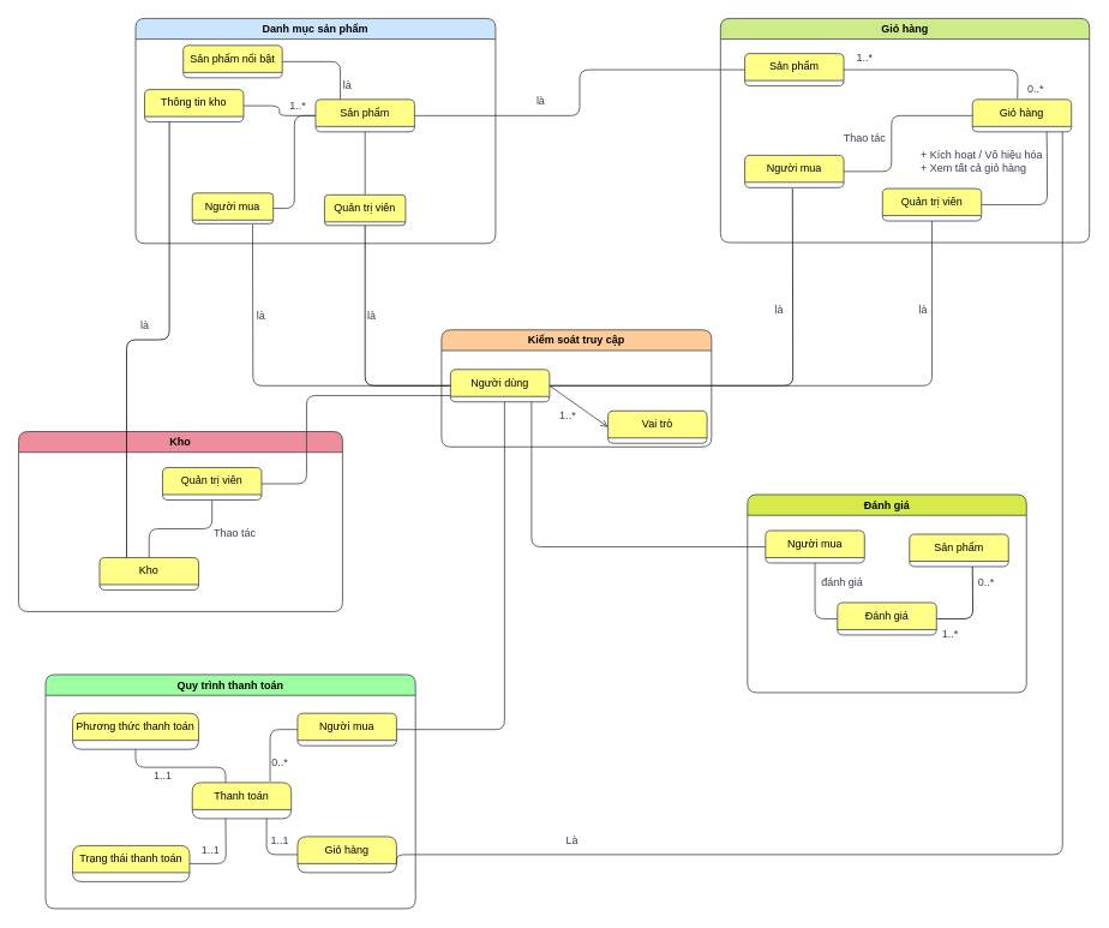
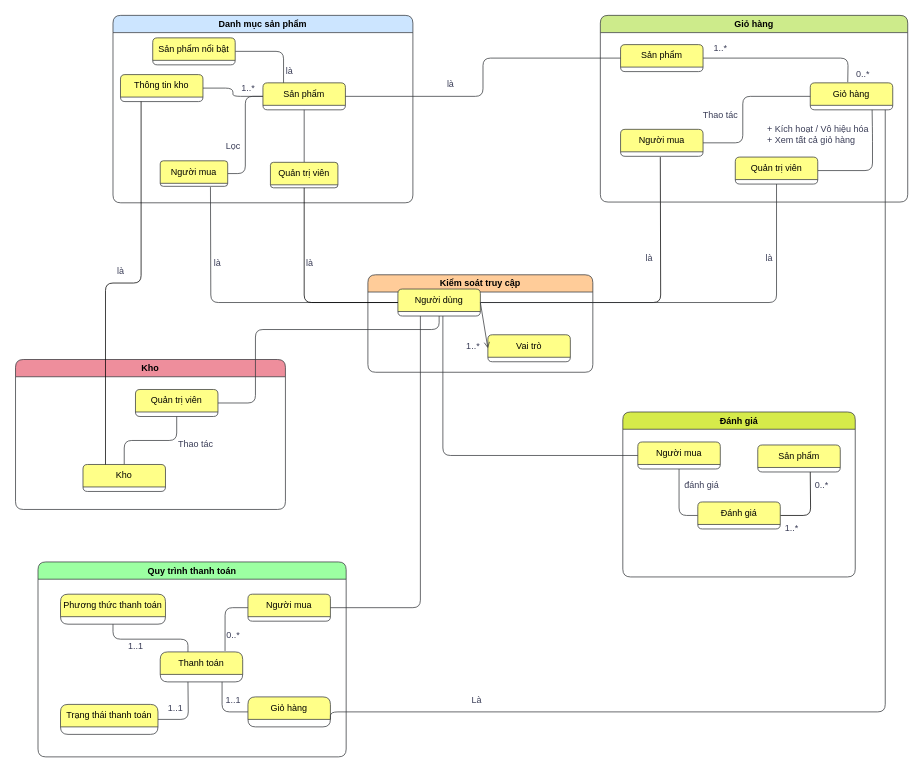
+ <mxCell id="28" value="Lọc" style="text;html=1;align=center;verticalAlign=middle;resizable=0;points=[];autosize=1;strokeColor=none;fillColor=none;fontColor=#393C56;" vertex="1" parent="20"><mxGeometry x="140" y="160" width="40" height="30" as="geometry" /></mxCell>
- <mxCell id="5" value="Người dùng" style="swimlane;fontStyle=0;childLayout=stackLayout;horizontal=1;startSize=30;horizontalStack=0;resizeParent=1;resizeParentMax=0;resizeLast=0;collapsible=1;marginBottom=0;whiteSpace=wrap;html=1;rounded=1;strokeColor=#36393d;fillColor=#ffff88;" vertex="1" parent="2"><mxGeometry x="10" y="44" width="110" height="36" as="geometry"><mxRectangle x="10" y="44" width="70" height="30" as="alternateBounds" /></mxGeometry></mxCell>
+ <mxCell id="5" value="Người dùng" style="swimlane;fontStyle=0;childLayout=stackLayout;horizontal=1;startSize=30;horizontalStack=0;resizeParent=1;resizeParentMax=0;resizeLast=0;collapsible=1;marginBottom=0;whiteSpace=wrap;html=1;rounded=1;strokeColor=#36393d;fillColor=#ffff88;" vertex="1" parent="2"><mxGeometry x="40" y="19" width="110" height="36" as="geometry"><mxRectangle x="10" y="44" width="70" height="30" as="alternateBounds" /></mxGeometry></mxCell>
- <mxCell id="6" value="Vai trò" style="swimlane;fontStyle=0;childLayout=stackLayout;horizontal=1;startSize=30;horizontalStack=0;resizeParent=1;resizeParentMax=0;resizeLast=0;collapsible=1;marginBottom=0;whiteSpace=wrap;html=1;rounded=1;strokeColor=#36393d;fillColor=#ffff88;" vertex="1" parent="2"><mxGeometry x="185" y="90" width="110" height="36" as="geometry" /></mxCell>
+ <mxCell id="6" value="Vai trò" style="swimlane;fontStyle=0;childLayout=stackLayout;horizontal=1;startSize=30;horizontalStack=0;resizeParent=1;resizeParentMax=0;resizeLast=0;collapsible=1;marginBottom=0;whiteSpace=wrap;html=1;rounded=1;strokeColor=#36393d;fillColor=#ffff88;" vertex="1" parent="2"><mxGeometry x="160" y="80" width="110" height="36" as="geometry" /></mxCell>
